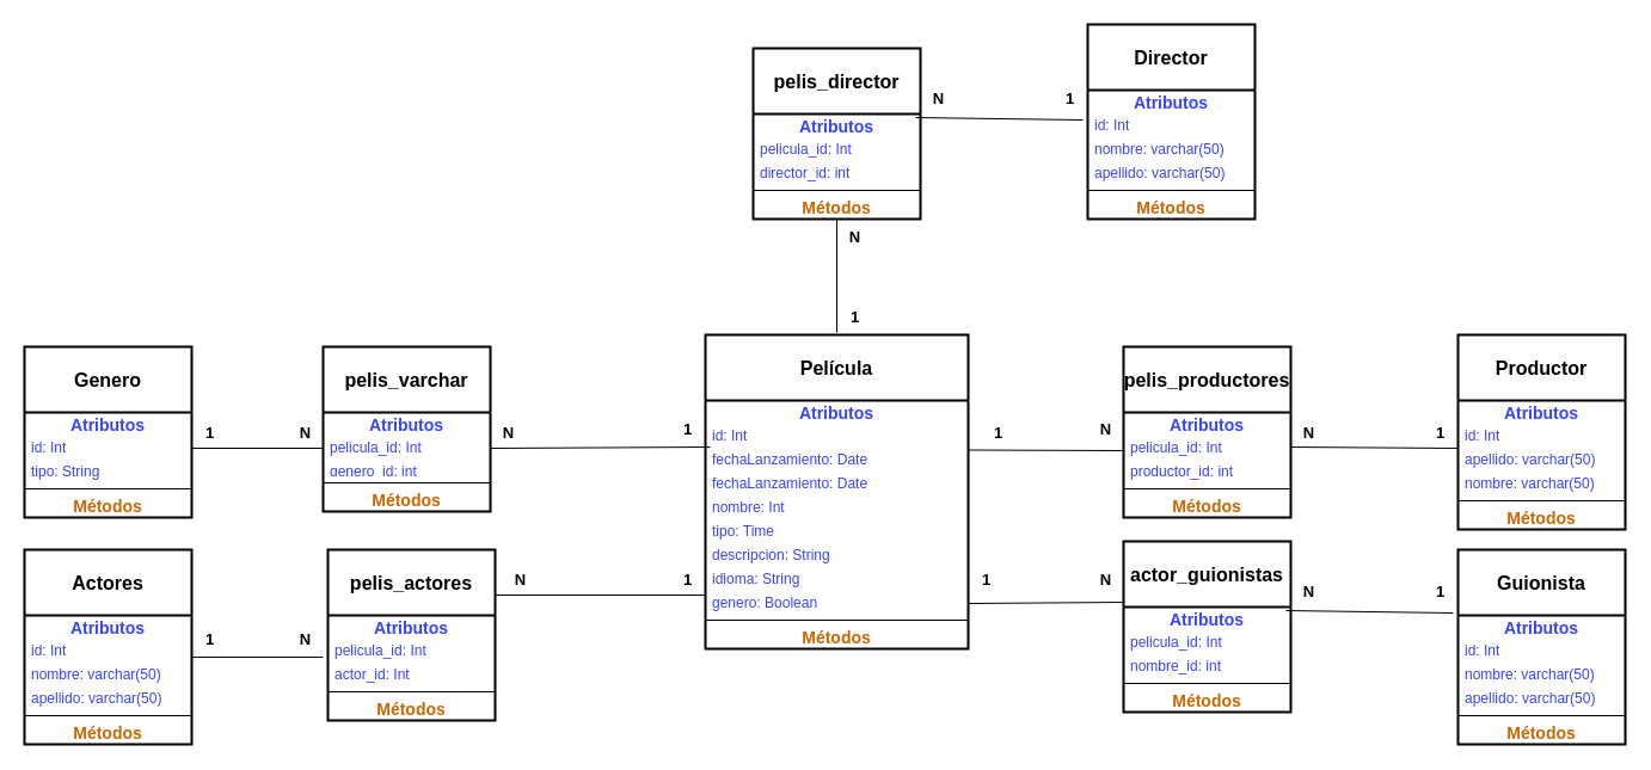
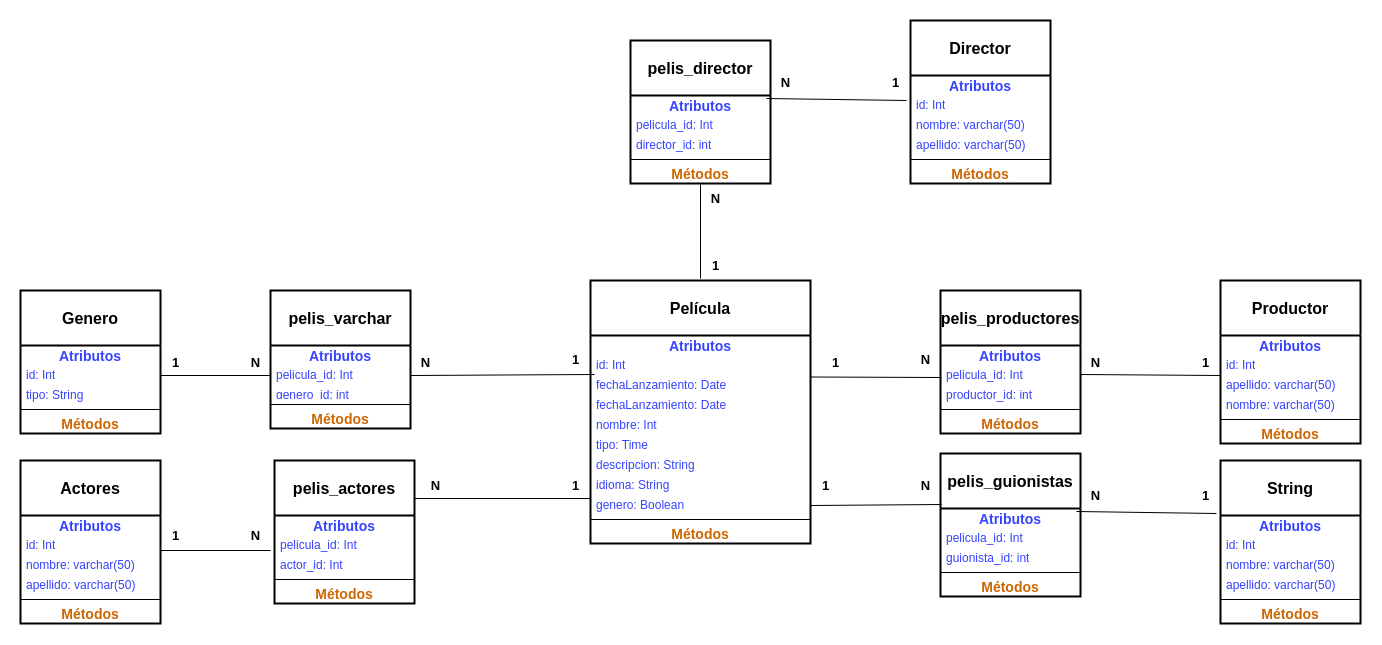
- <mxCell id="77" value="&lt;span style=&quot;font-size: 16px;&quot;&gt;&lt;b&gt;actor_guionistas&lt;/b&gt;&lt;/span&gt;" style="swimlane;fontStyle=0;align=center;verticalAlign=middle;childLayout=stackLayout;horizontal=1;startSize=55;horizontalStack=0;resizeParent=1;resizeParentMax=0;resizeLast=0;collapsible=0;marginBottom=0;html=1;whiteSpace=wrap;strokeWidth=2;" vertex="1" parent="1"><mxGeometry x="940" y="453" width="140" height="143" as="geometry" /></mxCell>
+ <mxCell id="77" value="&lt;span style=&quot;font-size: 16px;&quot;&gt;&lt;b&gt;pelis_guionistas&lt;/b&gt;&lt;/span&gt;" style="swimlane;fontStyle=0;align=center;verticalAlign=middle;childLayout=stackLayout;horizontal=1;startSize=55;horizontalStack=0;resizeParent=1;resizeParentMax=0;resizeLast=0;collapsible=0;marginBottom=0;html=1;whiteSpace=wrap;strokeWidth=2;" vertex="1" parent="1"><mxGeometry x="940" y="453" width="140" height="143" as="geometry" /></mxCell>
- <mxCell id="2" value="&lt;span style=&quot;font-size: 16px;&quot;&gt;&lt;b&gt;Guionista&lt;/b&gt;&lt;/span&gt;" style="swimlane;fontStyle=0;align=center;verticalAlign=middle;childLayout=stackLayout;horizontal=1;startSize=55;horizontalStack=0;resizeParent=1;resizeParentMax=0;resizeLast=0;collapsible=0;marginBottom=0;html=1;whiteSpace=wrap;strokeWidth=2;" parent="1" vertex="1"><mxGeometry x="1220" y="460" width="140" height="163" as="geometry" /></mxCell>
+ <mxCell id="2" value="&lt;span style=&quot;font-size: 16px;&quot;&gt;&lt;b&gt;String&lt;/b&gt;&lt;/span&gt;" style="swimlane;fontStyle=0;align=center;verticalAlign=middle;childLayout=stackLayout;horizontal=1;startSize=55;horizontalStack=0;resizeParent=1;resizeParentMax=0;resizeLast=0;collapsible=0;marginBottom=0;html=1;whiteSpace=wrap;strokeWidth=2;" parent="1" vertex="1"><mxGeometry x="1220" y="460" width="140" height="163" as="geometry" /></mxCell>
- <mxCell id="80" value="nombre_id: int" style="text;html=1;strokeColor=none;fillColor=none;align=left;verticalAlign=middle;spacingLeft=4;spacingRight=4;overflow=hidden;rotatable=0;points=[[0,0.5],[1,0.5]];portConstraint=eastwest;whiteSpace=wrap;fontColor=#3643FF;" vertex="1" parent="77"><mxGeometry y="95" width="140" height="20" as="geometry" /></mxCell>
+ <mxCell id="80" value="guionista_id: int" style="text;html=1;strokeColor=none;fillColor=none;align=left;verticalAlign=middle;spacingLeft=4;spacingRight=4;overflow=hidden;rotatable=0;points=[[0,0.5],[1,0.5]];portConstraint=eastwest;whiteSpace=wrap;fontColor=#3643FF;" vertex="1" parent="77"><mxGeometry y="95" width="140" height="20" as="geometry" /></mxCell>
